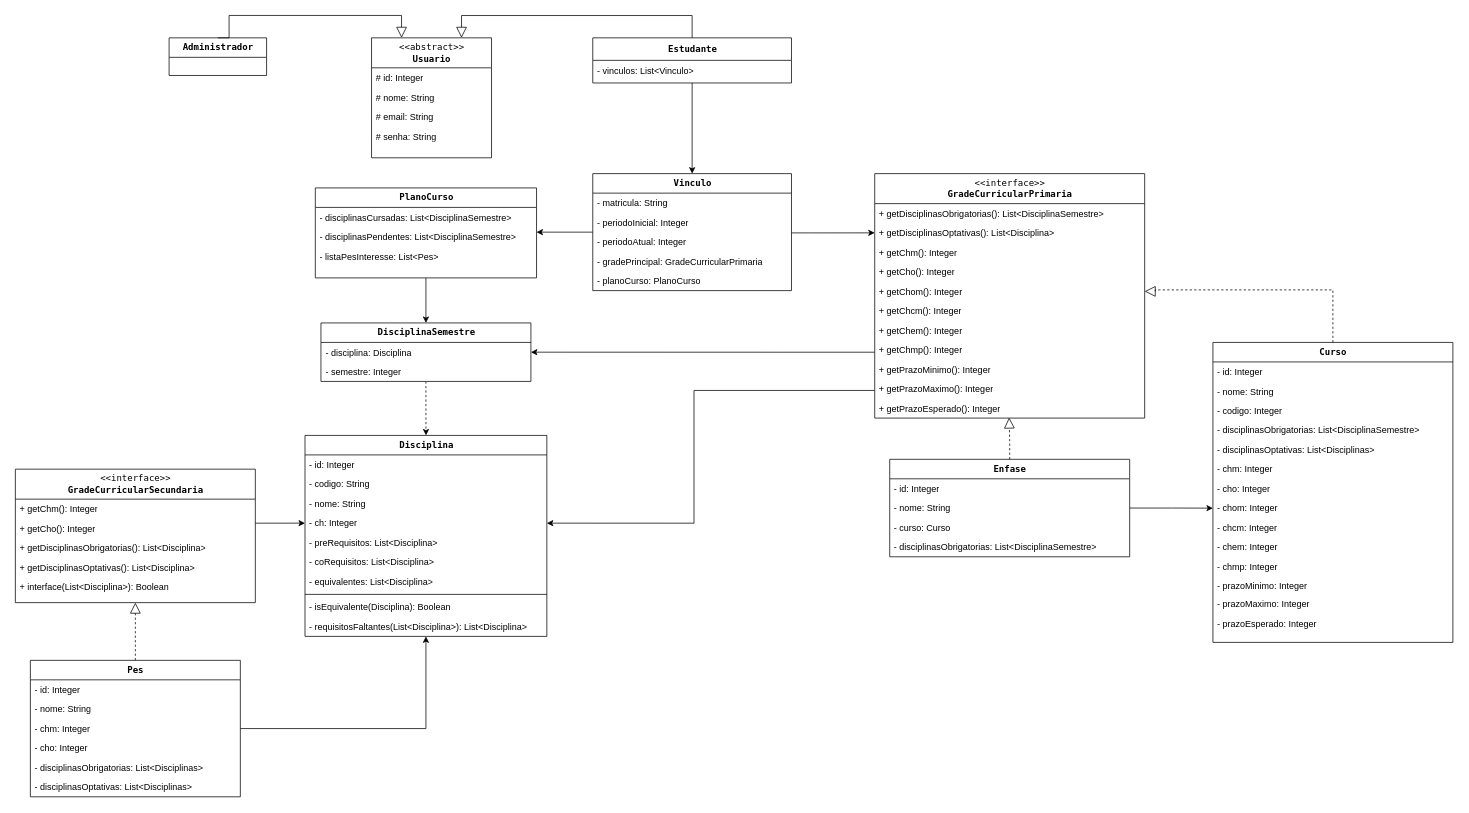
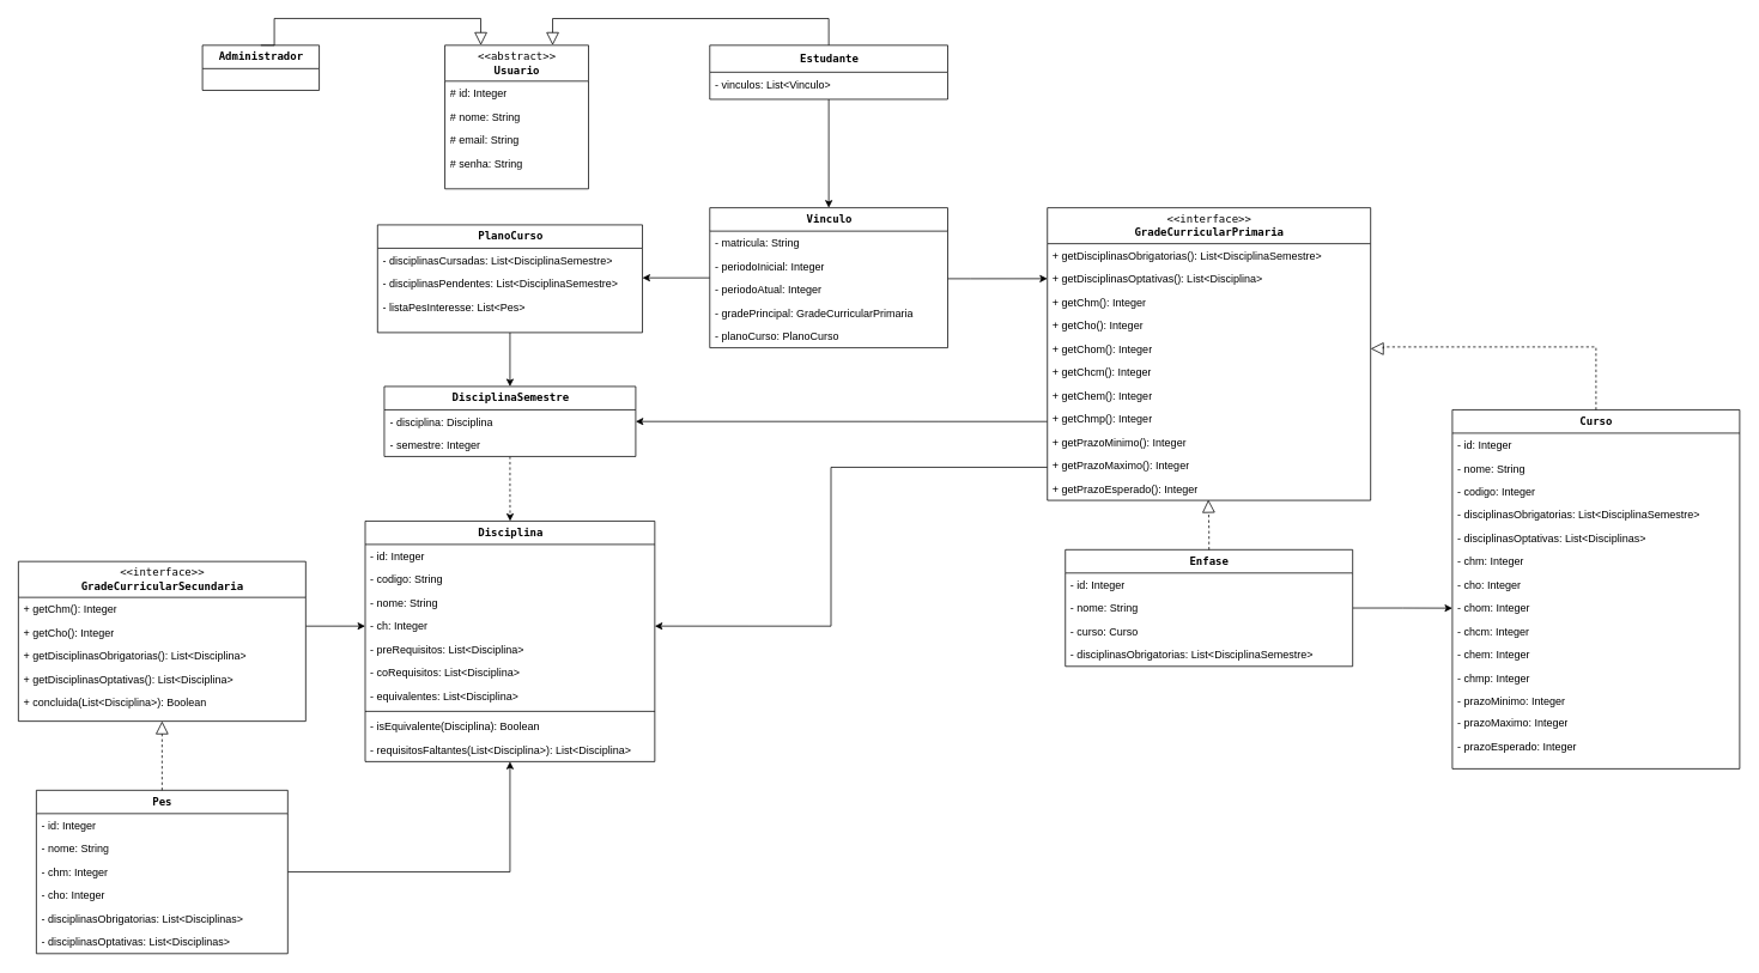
- <mxCell id="79" value="+ interface(List&amp;lt;Disciplina&amp;gt;): Boolean" style="text;html=1;strokeColor=none;fillColor=none;align=left;verticalAlign=top;spacingLeft=4;spacingRight=4;whiteSpace=wrap;overflow=hidden;rotatable=0;points=[[0,0.5],[1,0.5]];portConstraint=eastwest;" parent="74" vertex="1"><mxGeometry y="144" width="320" height="26" as="geometry" /></mxCell>
+ <mxCell id="79" value="+ concluida(List&amp;lt;Disciplina&amp;gt;): Boolean" style="text;html=1;strokeColor=none;fillColor=none;align=left;verticalAlign=top;spacingLeft=4;spacingRight=4;whiteSpace=wrap;overflow=hidden;rotatable=0;points=[[0,0.5],[1,0.5]];portConstraint=eastwest;" parent="74" vertex="1"><mxGeometry y="144" width="320" height="26" as="geometry" /></mxCell>
